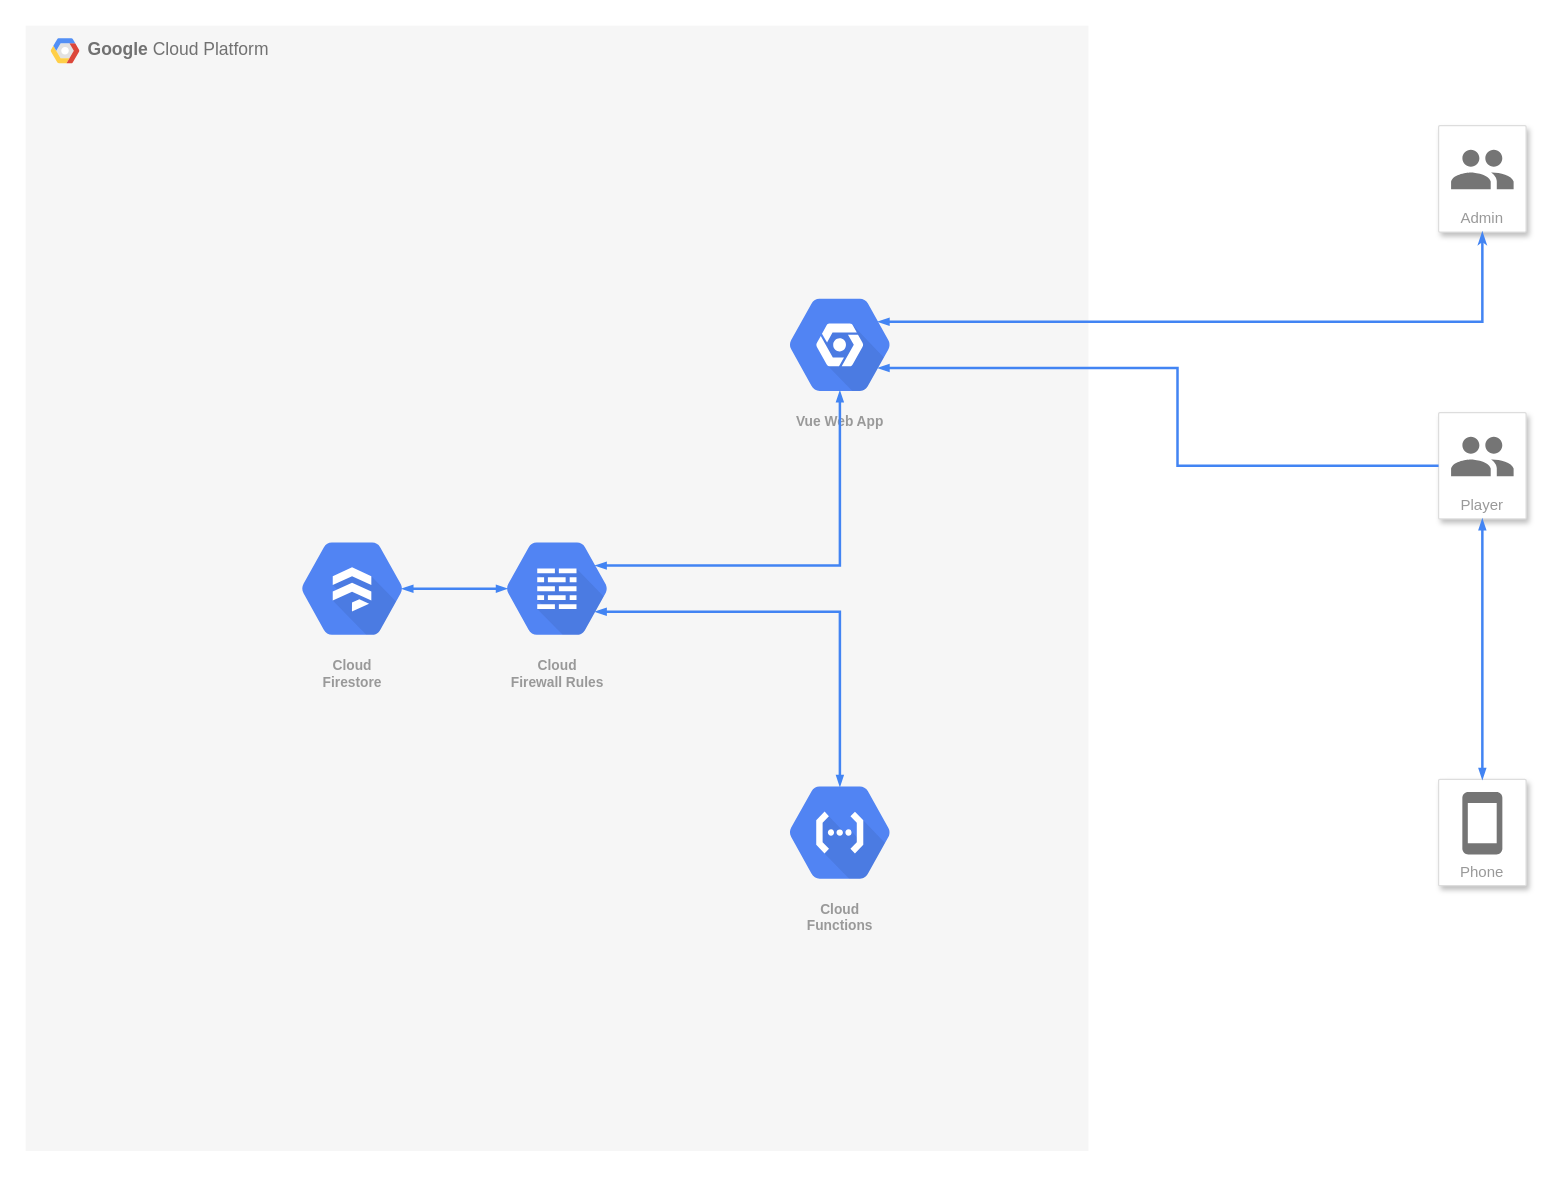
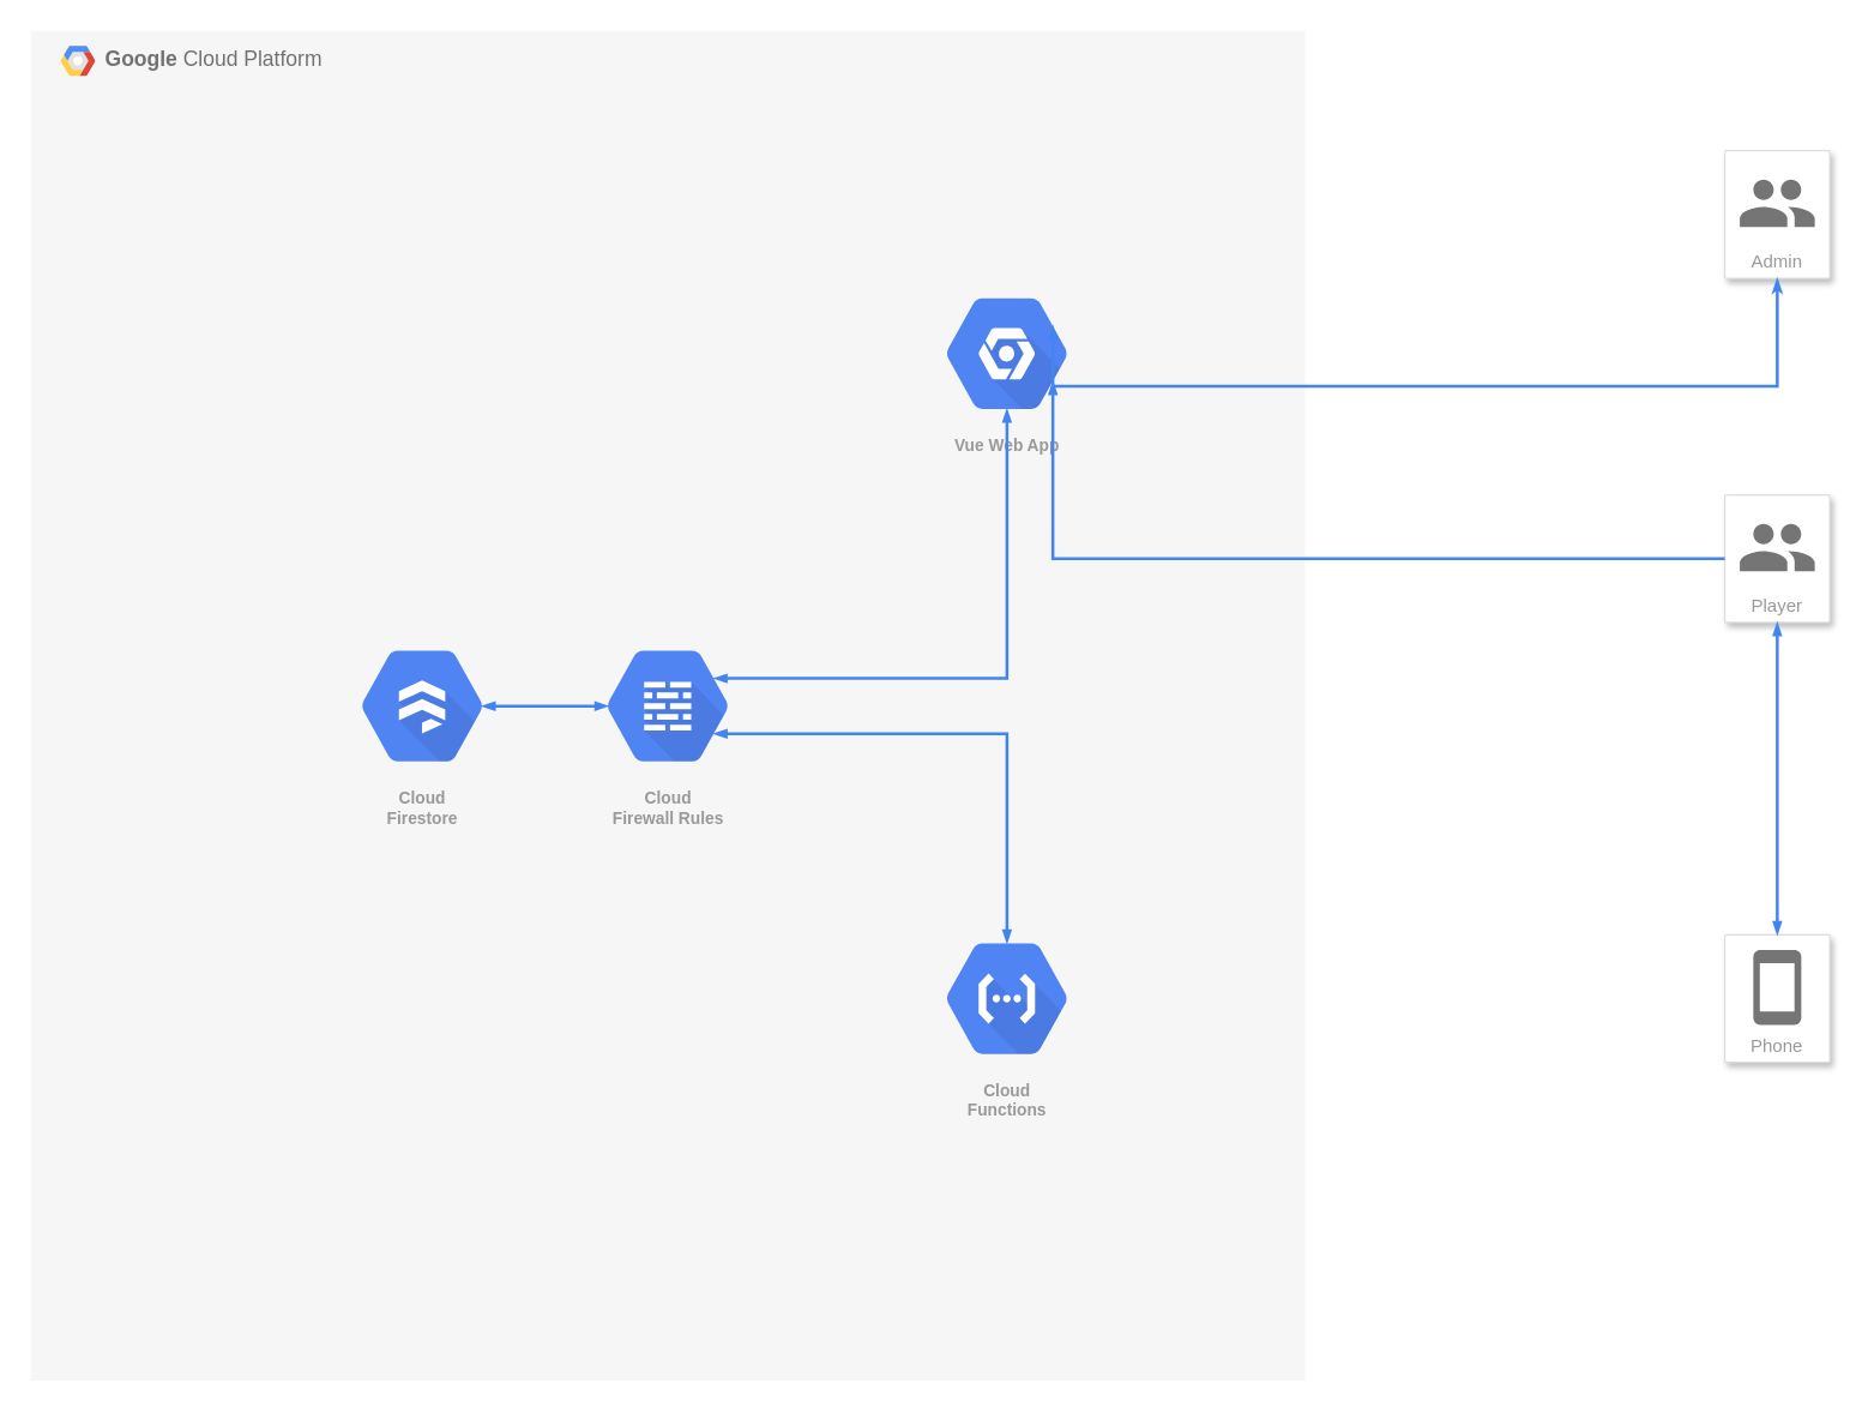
- <mxCell id="7" value="Vue Web App" style="sketch=0;html=1;fillColor=#5184F3;strokeColor=none;verticalAlign=top;labelPosition=center;verticalLabelPosition=bottom;align=center;spacingTop=-6;fontSize=11;fontStyle=1;fontColor=#999999;shape=mxgraph.gcp2.hexIcon;prIcon=placeholder" vertex="1" parent="2"><mxGeometry x="590" y="201" width="122.41" height="108.5" as="geometry" /></mxCell>
+ <mxCell id="7" value="Vue Web App" style="sketch=0;html=1;fillColor=#5184F3;strokeColor=none;verticalAlign=top;labelPosition=center;verticalLabelPosition=bottom;align=center;spacingTop=-6;fontSize=11;fontStyle=1;fontColor=#999999;shape=mxgraph.gcp2.hexIcon;prIcon=placeholder" vertex="1" parent="2"><mxGeometry x="590" y="161" width="122.41" height="108.5" as="geometry" /></mxCell>
